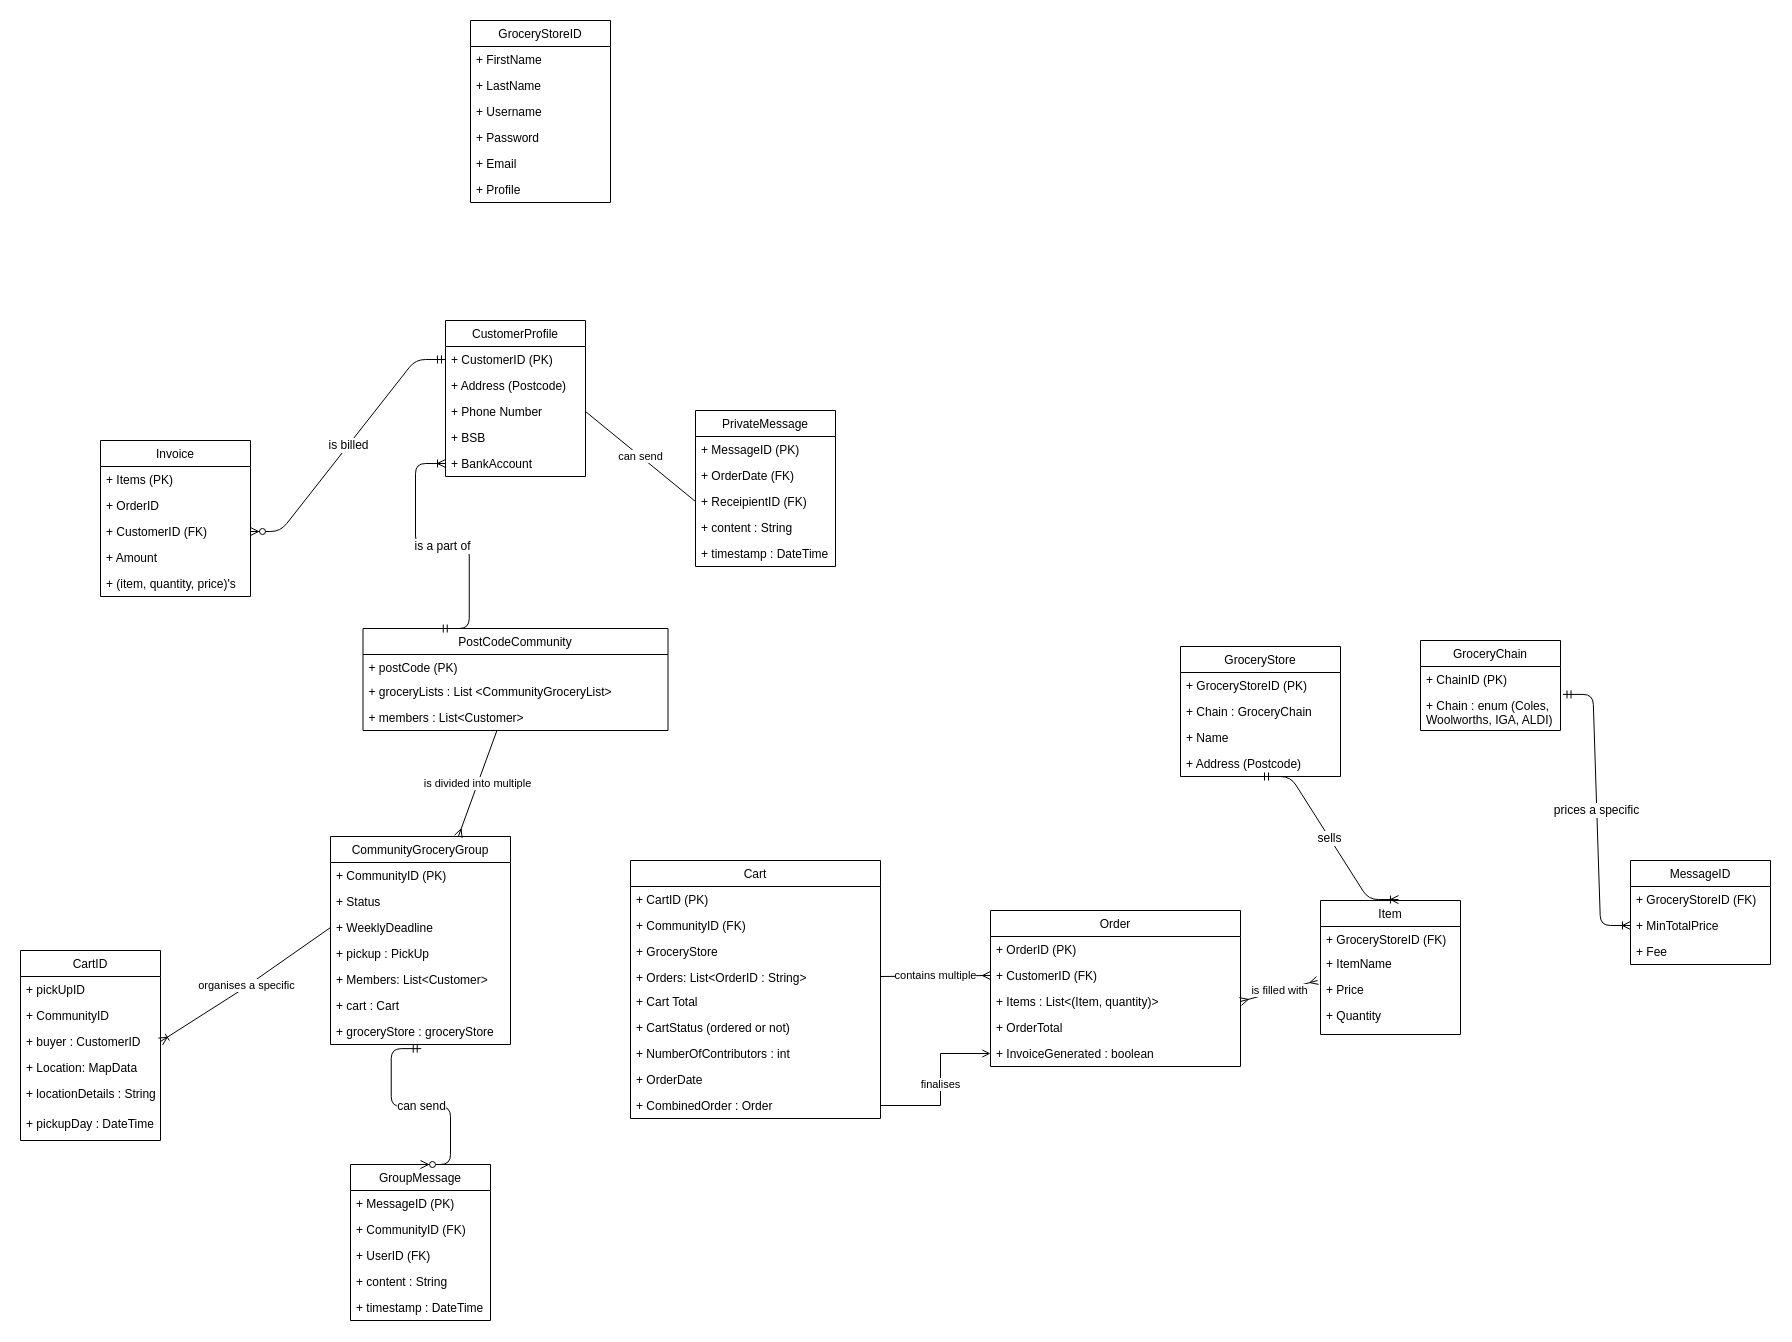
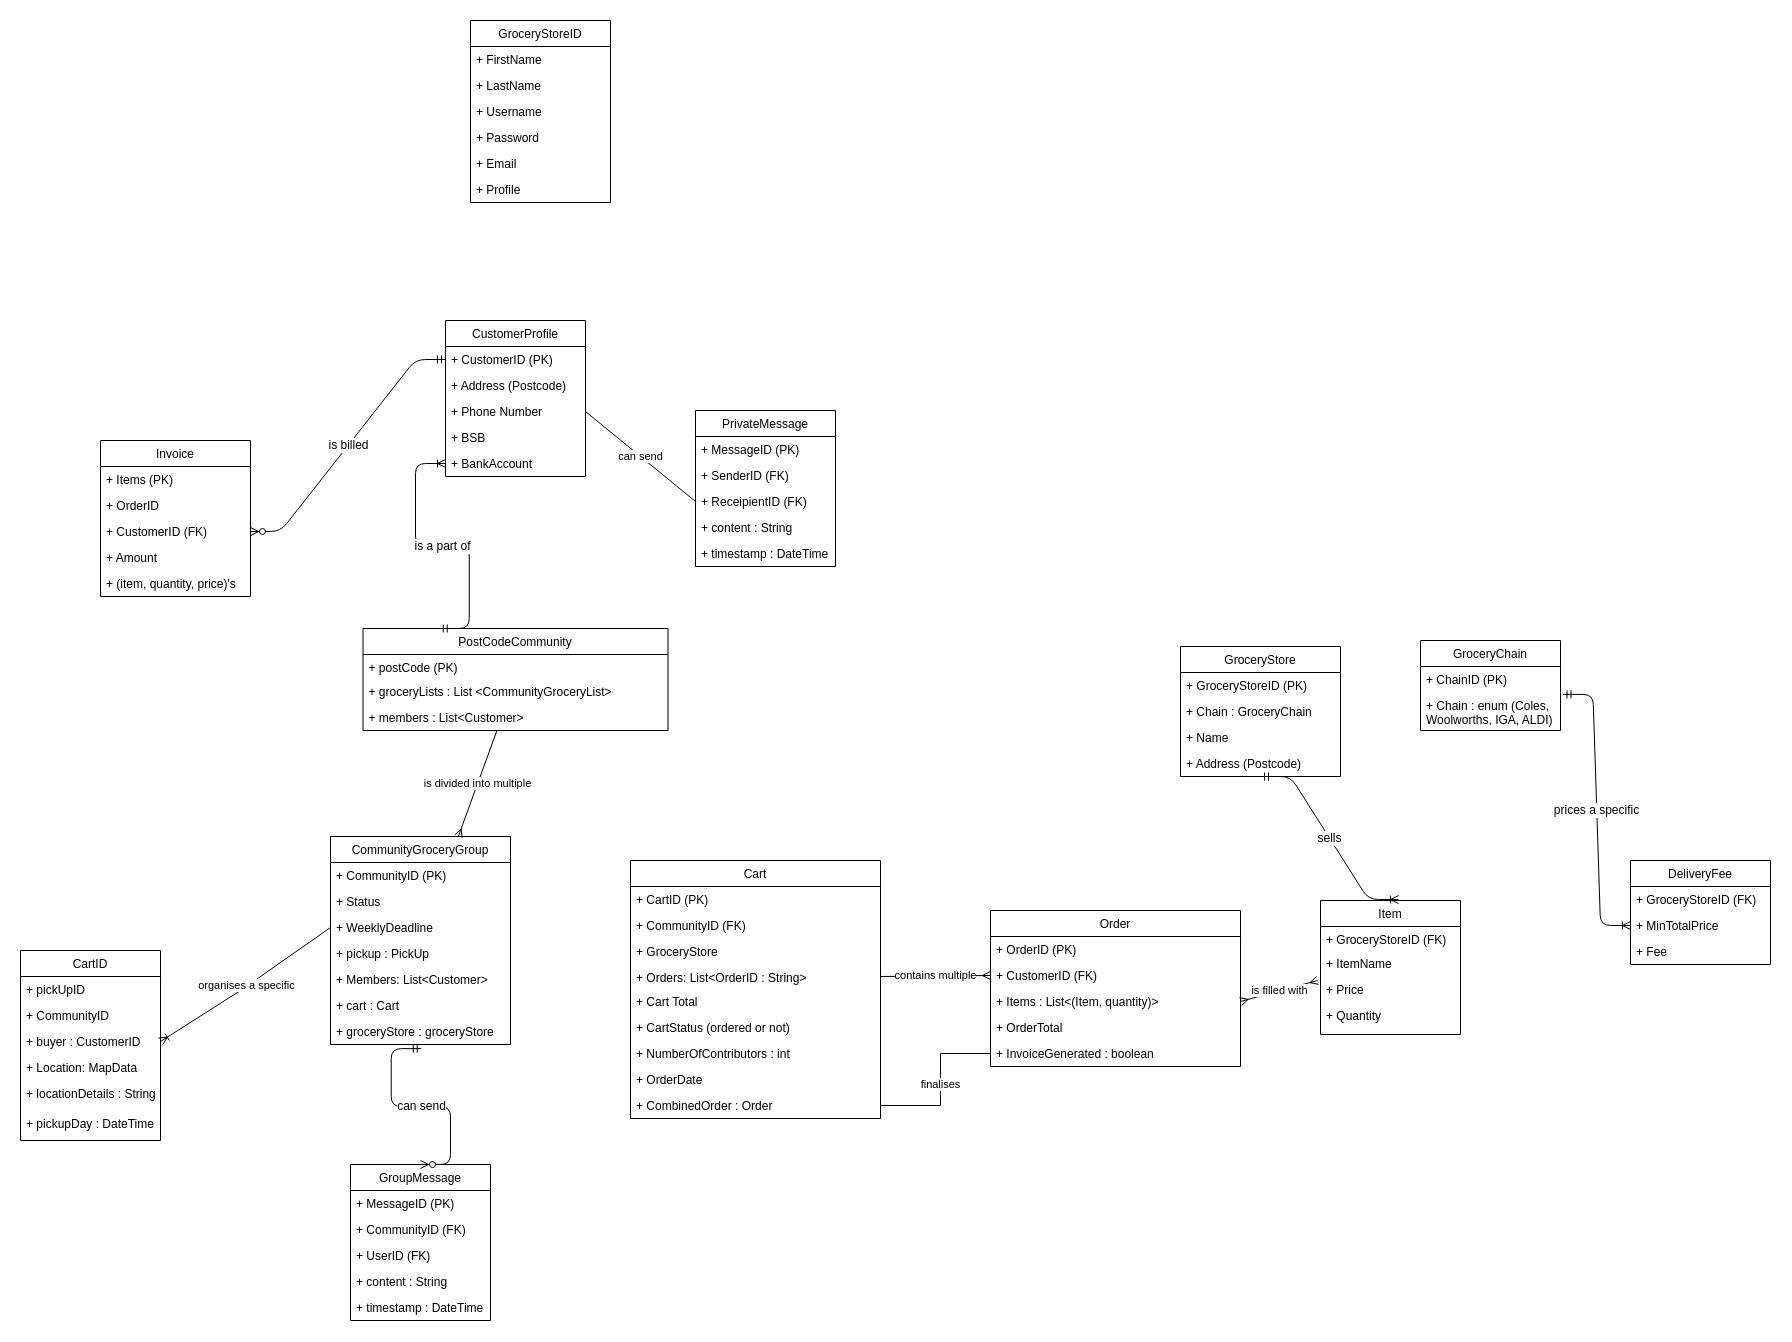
- <mxCell id="68" value="+ OrderDate (FK)" style="text;strokeColor=none;fillColor=none;align=left;verticalAlign=top;spacingLeft=4;spacingRight=4;overflow=hidden;rotatable=0;points=[[0,0.5],[1,0.5]];portConstraint=eastwest;" parent="66" vertex="1"><mxGeometry y="52" width="140" height="26" as="geometry" /></mxCell>
+ <mxCell id="68" value="+ SenderID (FK)" style="text;strokeColor=none;fillColor=none;align=left;verticalAlign=top;spacingLeft=4;spacingRight=4;overflow=hidden;rotatable=0;points=[[0,0.5],[1,0.5]];portConstraint=eastwest;" parent="66" vertex="1"><mxGeometry y="52" width="140" height="26" as="geometry" /></mxCell>
- <mxCell id="36" value="MessageID" style="swimlane;fontStyle=0;childLayout=stackLayout;horizontal=1;startSize=26;fillColor=none;horizontalStack=0;resizeParent=1;resizeParentMax=0;resizeLast=0;collapsible=1;marginBottom=0;" parent="1" vertex="1"><mxGeometry x="1630" y="860" width="140" height="104" as="geometry" /></mxCell>
+ <mxCell id="36" value="DeliveryFee" style="swimlane;fontStyle=0;childLayout=stackLayout;horizontal=1;startSize=26;fillColor=none;horizontalStack=0;resizeParent=1;resizeParentMax=0;resizeLast=0;collapsible=1;marginBottom=0;" parent="1" vertex="1"><mxGeometry x="1630" y="860" width="140" height="104" as="geometry" /></mxCell>
- <mxCell id="95" value="finalises" style="endArrow=open;html=1;rounded=0;exitX=1;exitY=0.5;exitDx=0;exitDy=0;entryX=0;entryY=0.5;entryDx=0;entryDy=0;" parent="1" source="35" target="52" edge="1"><mxGeometry relative="1" as="geometry"><mxPoint x="960" y="1030" as="sourcePoint" /><mxPoint x="1120" y="1030" as="targetPoint" /><Array as="points"><mxPoint x="940" y="1105" /><mxPoint x="940" y="1053" /></Array></mxGeometry></mxCell>
+ <mxCell id="95" value="finalises" style="endArrow=none;html=1;rounded=0;exitX=1;exitY=0.5;exitDx=0;exitDy=0;entryX=0;entryY=0.5;entryDx=0;entryDy=0;" parent="1" source="35" target="52" edge="1"><mxGeometry relative="1" as="geometry"><mxPoint x="960" y="1030" as="sourcePoint" /><mxPoint x="1120" y="1030" as="targetPoint" /><Array as="points"><mxPoint x="940" y="1105" /><mxPoint x="940" y="1053" /></Array></mxGeometry></mxCell>
